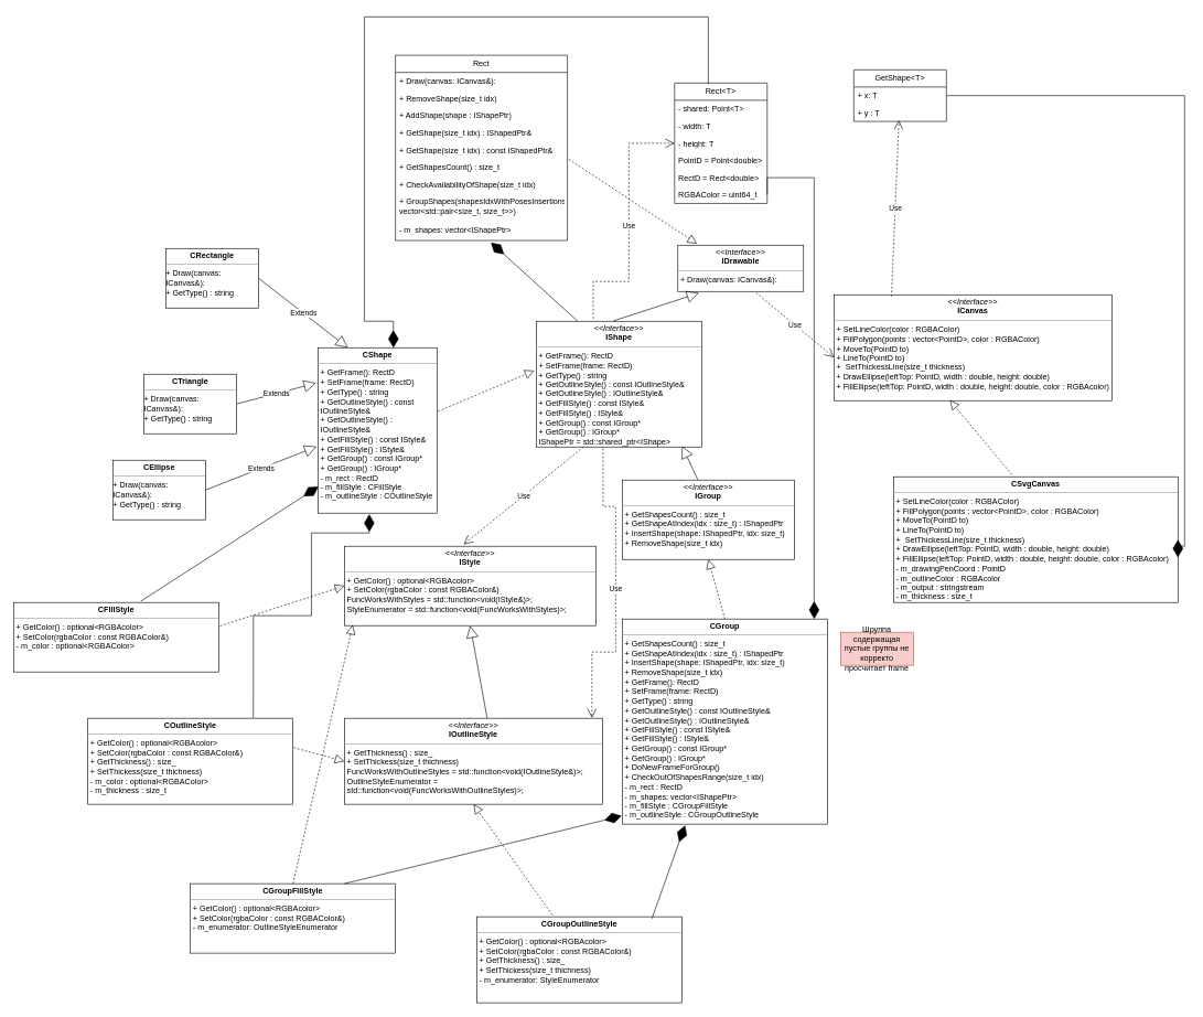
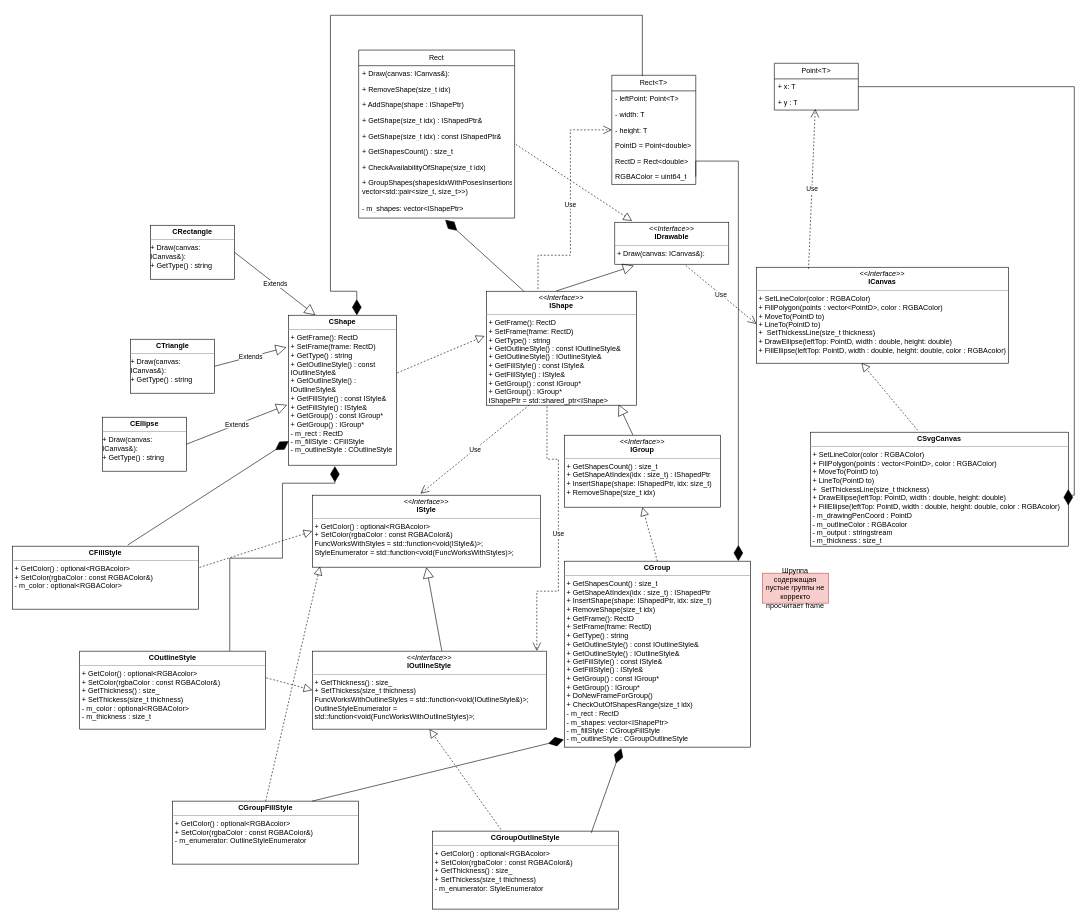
- <mxCell id="60" value="GetShape&amp;lt;T&amp;gt;" style="swimlane;fontStyle=0;childLayout=stackLayout;horizontal=1;startSize=26;fillColor=none;horizontalStack=0;resizeParent=1;resizeParentMax=0;resizeLast=0;collapsible=1;marginBottom=0;whiteSpace=wrap;html=1;" parent="1" vertex="1"><mxGeometry x="1290" y="100" width="140" height="78" as="geometry" /></mxCell>
+ <mxCell id="60" value="Point&amp;lt;T&amp;gt;" style="swimlane;fontStyle=0;childLayout=stackLayout;horizontal=1;startSize=26;fillColor=none;horizontalStack=0;resizeParent=1;resizeParentMax=0;resizeLast=0;collapsible=1;marginBottom=0;whiteSpace=wrap;html=1;" parent="1" vertex="1"><mxGeometry x="1290" y="100" width="140" height="78" as="geometry" /></mxCell>
- <mxCell id="50" value="- shared: Point&amp;lt;T&amp;gt;" style="text;strokeColor=none;fillColor=none;align=left;verticalAlign=top;spacingLeft=4;spacingRight=4;overflow=hidden;rotatable=0;points=[[0,0.5],[1,0.5]];portConstraint=eastwest;whiteSpace=wrap;html=1;" parent="49" vertex="1"><mxGeometry y="26" width="140" height="26" as="geometry" /></mxCell>
+ <mxCell id="50" value="- leftPoint: Point&amp;lt;T&amp;gt;" style="text;strokeColor=none;fillColor=none;align=left;verticalAlign=top;spacingLeft=4;spacingRight=4;overflow=hidden;rotatable=0;points=[[0,0.5],[1,0.5]];portConstraint=eastwest;whiteSpace=wrap;html=1;" parent="49" vertex="1"><mxGeometry y="26" width="140" height="26" as="geometry" /></mxCell>
